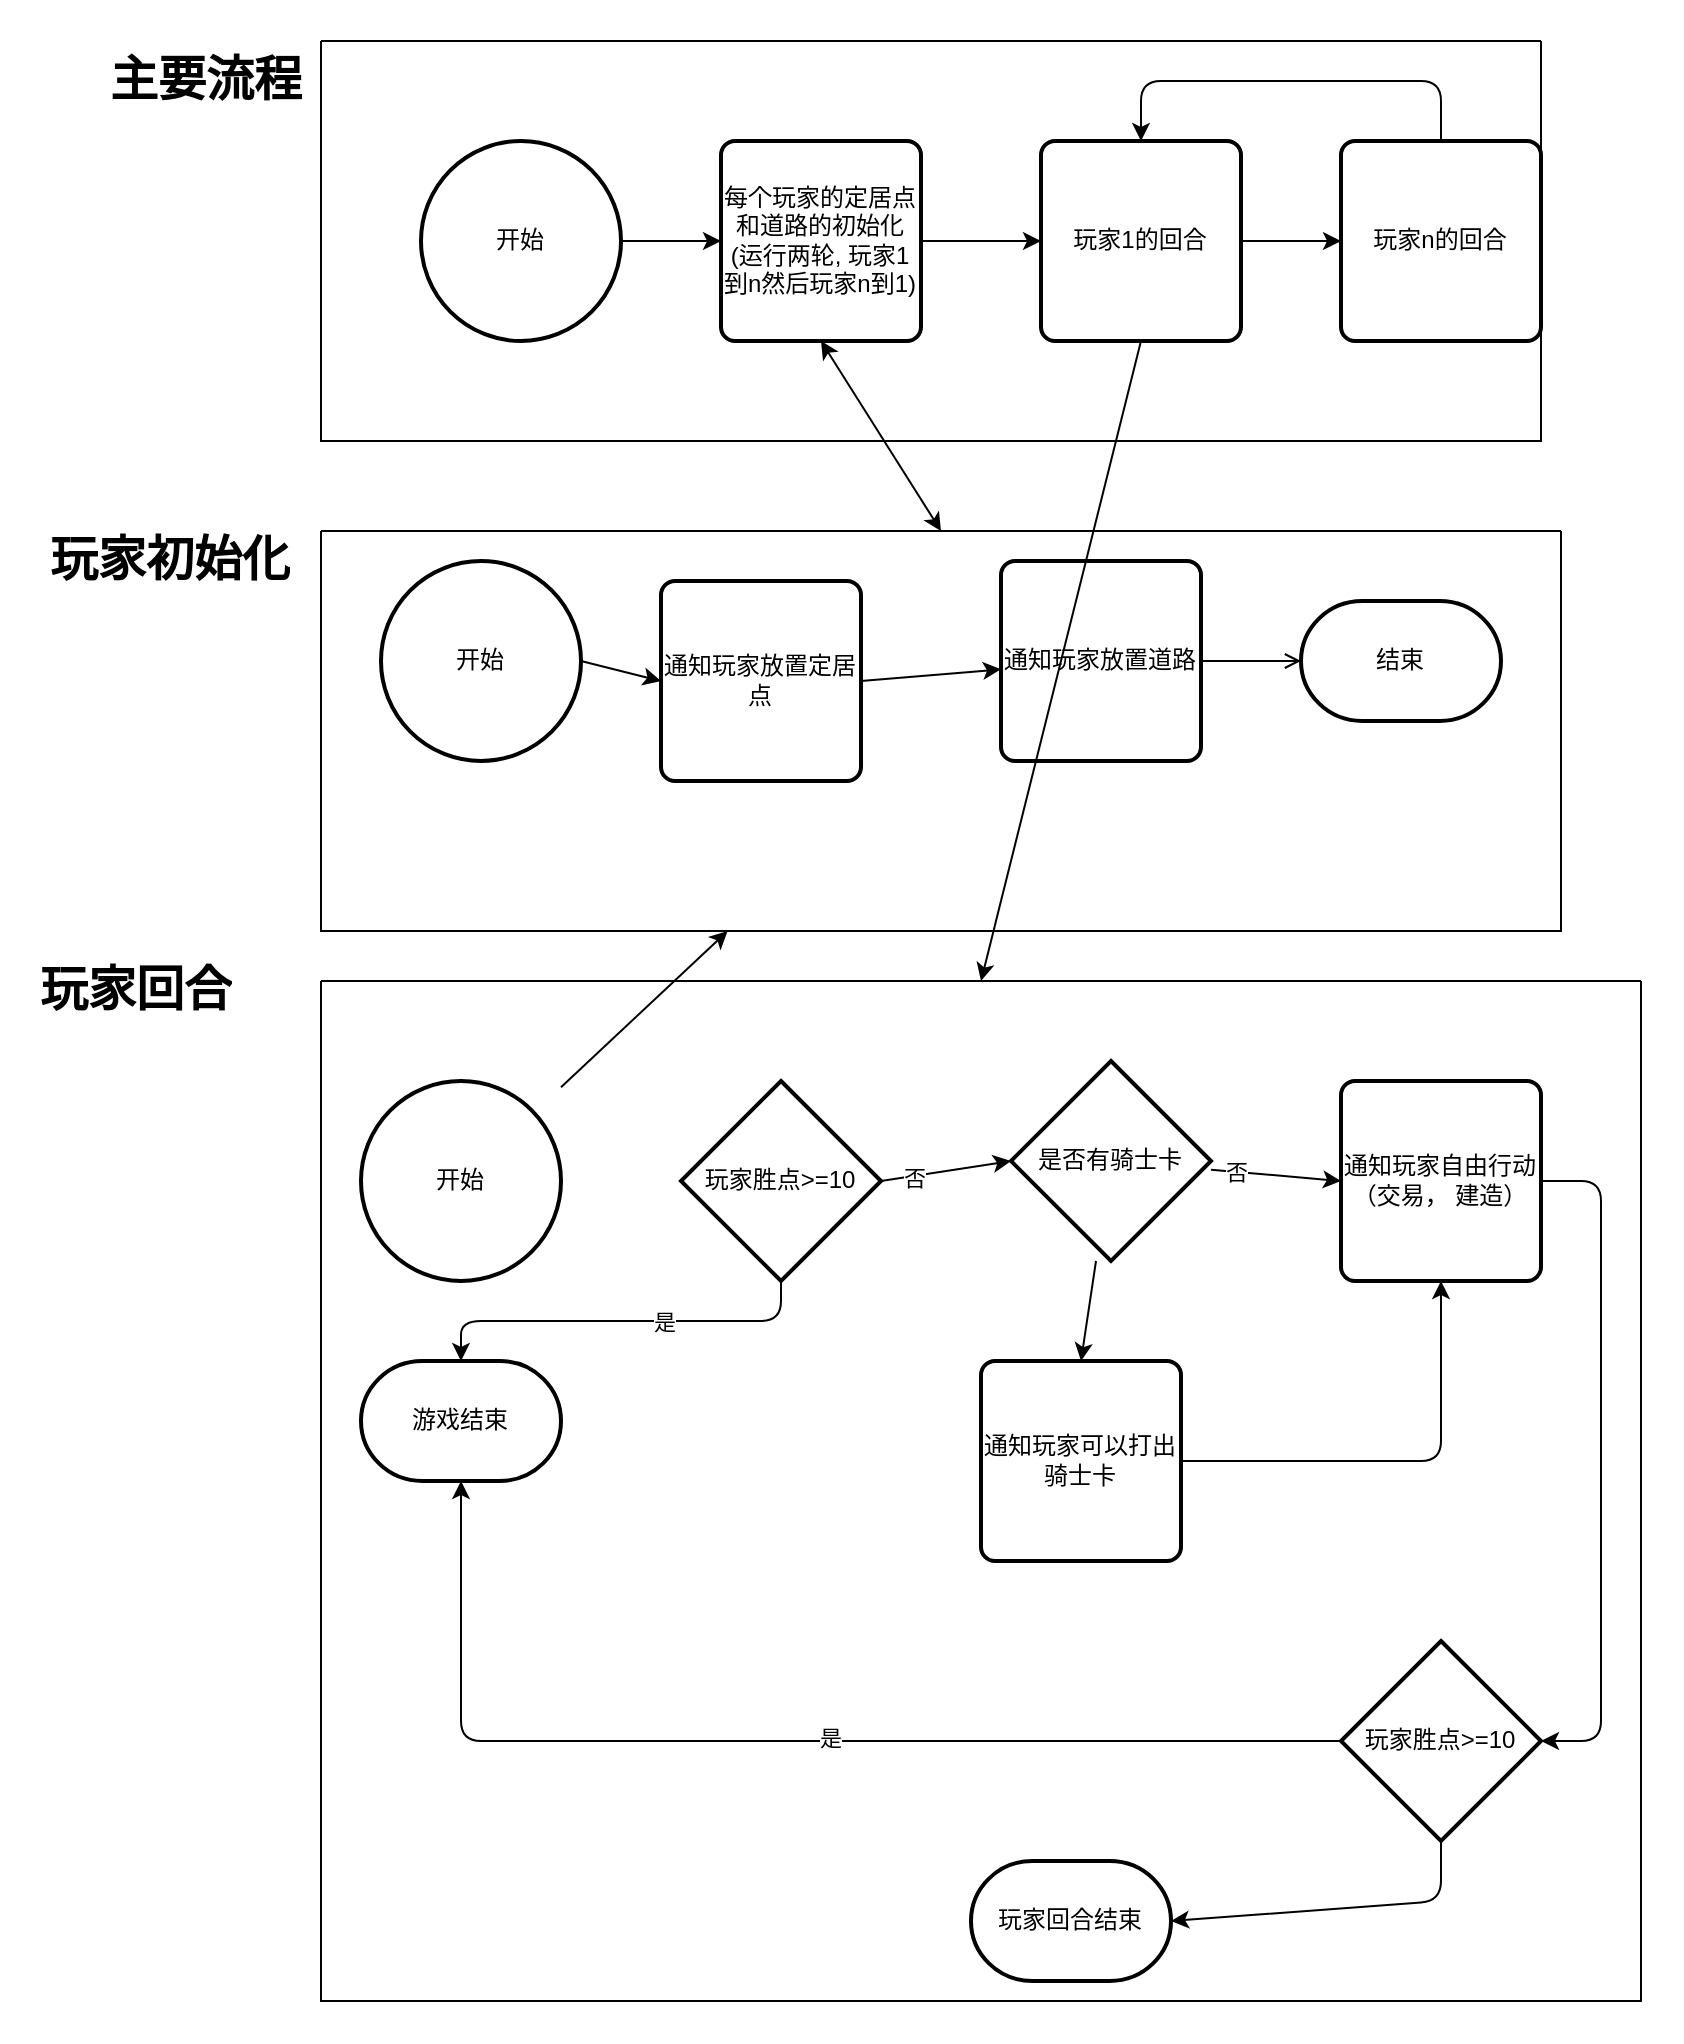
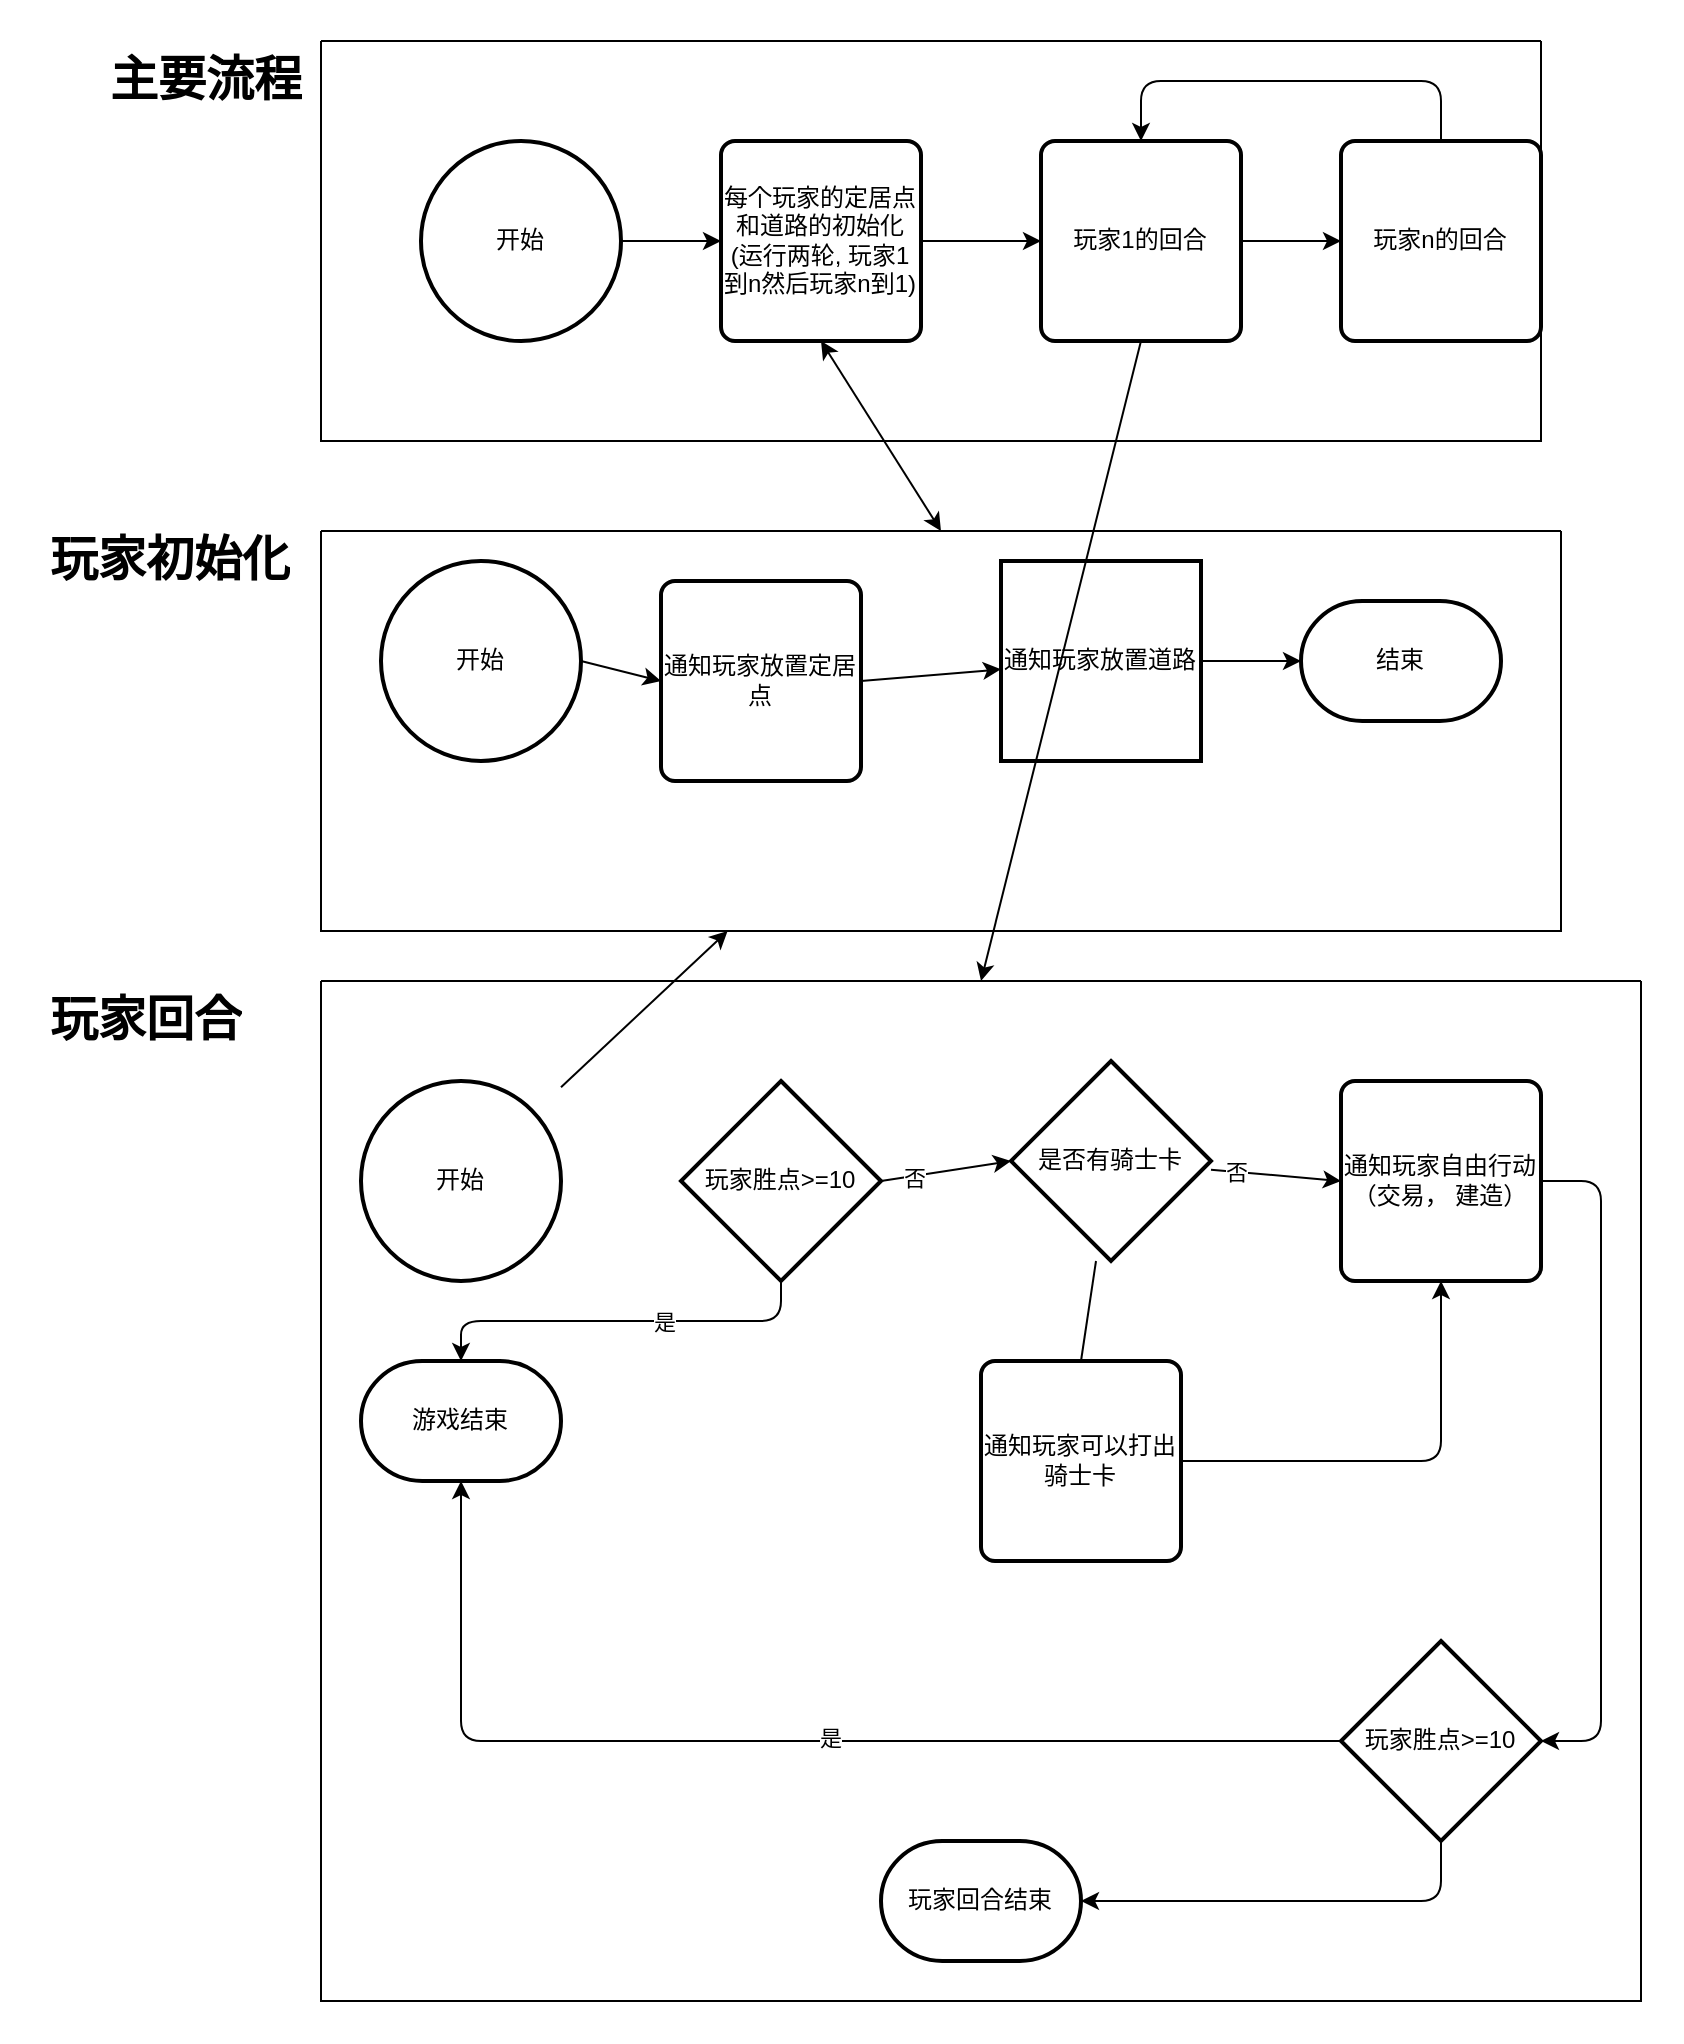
- <mxCell id="19" value="通知玩家放置道路" style="rounded=1;whiteSpace=wrap;html=1;absoluteArcSize=1;arcSize=14;strokeWidth=2;" parent="13" vertex="1"><mxGeometry x="340" y="15" width="100" height="100" as="geometry" /></mxCell>
+ <mxCell id="19" value="通知玩家放置道路" style="whiteSpace=wrap;html=1;absoluteArcSize=1;arcSize=14;strokeWidth=2;rounded=0;" parent="13" vertex="1"><mxGeometry x="340" y="15" width="100" height="100" as="geometry" /></mxCell>
- <mxCell id="18" style="edgeStyle=none;html=1;exitX=1;exitY=0.5;exitDx=0;exitDy=0;entryX=0;entryY=0.5;entryDx=0;entryDy=0;entryPerimeter=0;endArrow=open;" parent="13" source="19" target="20" edge="1"><mxGeometry relative="1" as="geometry" /></mxCell>
+ <mxCell id="18" style="edgeStyle=none;html=1;exitX=1;exitY=0.5;exitDx=0;exitDy=0;entryX=0;entryY=0.5;entryDx=0;entryDy=0;entryPerimeter=0;" parent="13" source="19" target="20" edge="1"><mxGeometry relative="1" as="geometry" /></mxCell>
- <mxCell id="22" value="&lt;h1&gt;玩家回合&lt;/h1&gt;" style="text;html=1;strokeColor=none;fillColor=none;spacing=5;spacingTop=-20;whiteSpace=wrap;overflow=hidden;rounded=0;" parent="1" vertex="1"><mxGeometry x="15" y="475" width="135" height="40" as="geometry" /></mxCell>
+ <mxCell id="22" value="&lt;h1&gt;玩家回合&lt;/h1&gt;" style="text;html=1;strokeColor=none;fillColor=none;spacing=5;spacingTop=-20;whiteSpace=wrap;overflow=hidden;rounded=0;" parent="1" vertex="1"><mxGeometry x="20" y="490" width="135" height="40" as="geometry" /></mxCell>
- <mxCell id="33" style="edgeStyle=none;html=1;entryX=0.5;entryY=0;entryDx=0;entryDy=0;" parent="23" source="34" target="36" edge="1"><mxGeometry relative="1" as="geometry" /></mxCell>
+ <mxCell id="33" style="edgeStyle=none;html=1;entryX=0.5;entryY=0;entryDx=0;entryDy=0;endArrow=none;" parent="23" source="34" target="36" edge="1"><mxGeometry relative="1" as="geometry" /></mxCell>
- <mxCell id="43" value="玩家回合结束" style="strokeWidth=2;html=1;shape=mxgraph.flowchart.terminator;whiteSpace=wrap;" parent="23" vertex="1"><mxGeometry x="325" y="440" width="100" height="60" as="geometry" /></mxCell>
+ <mxCell id="43" value="玩家回合结束" style="strokeWidth=2;html=1;shape=mxgraph.flowchart.terminator;whiteSpace=wrap;" parent="23" vertex="1"><mxGeometry x="280" y="430" width="100" height="60" as="geometry" /></mxCell>
